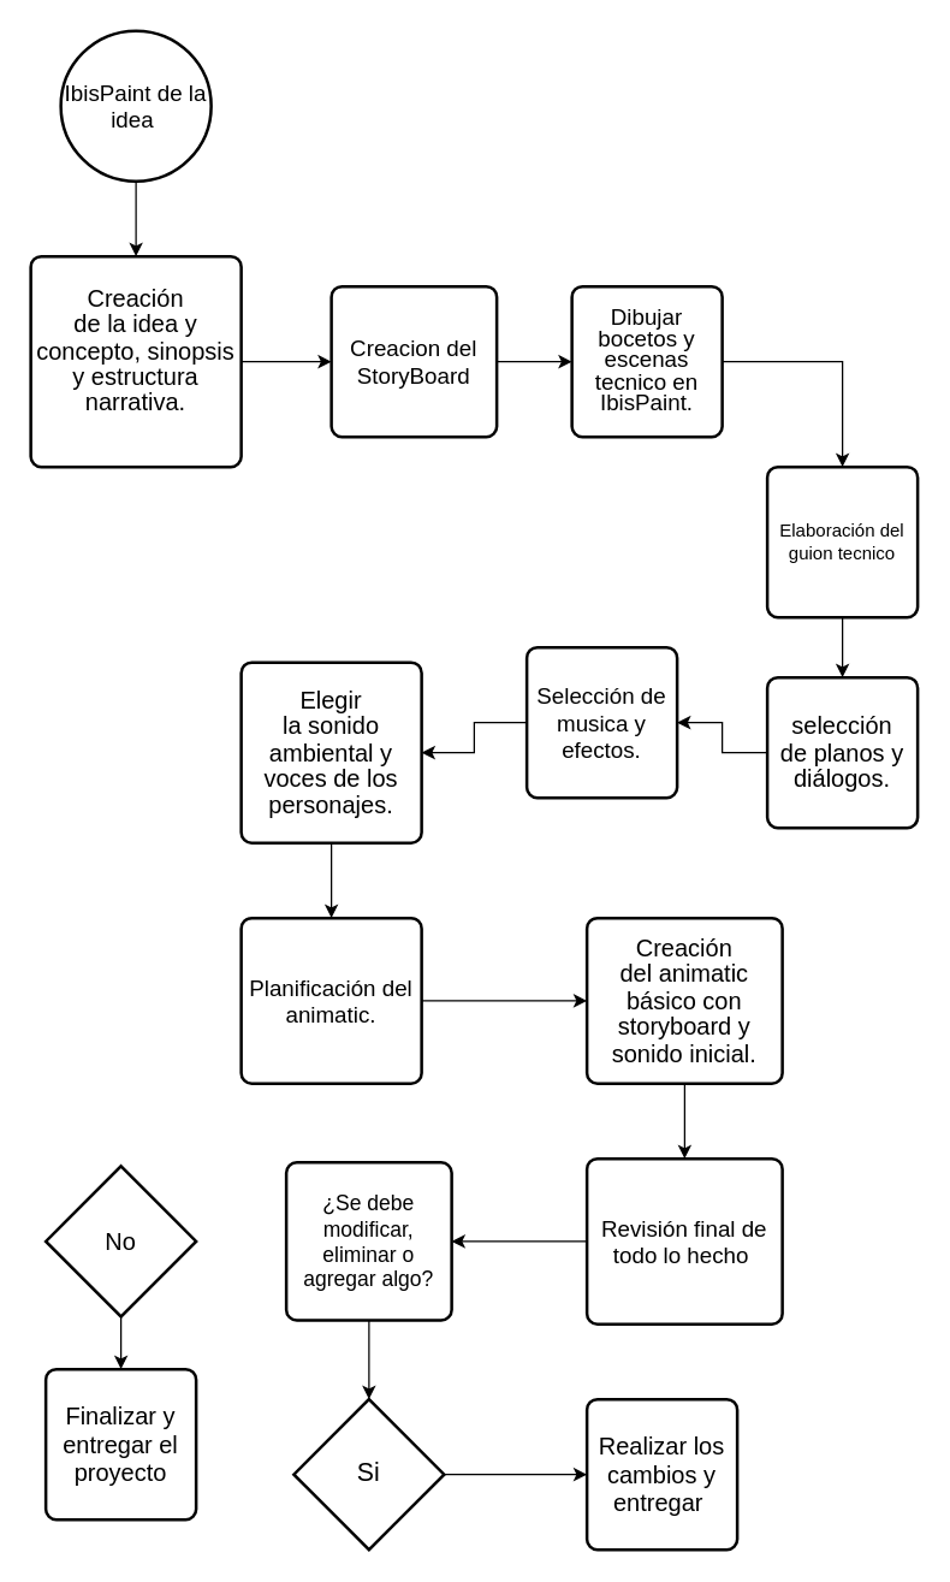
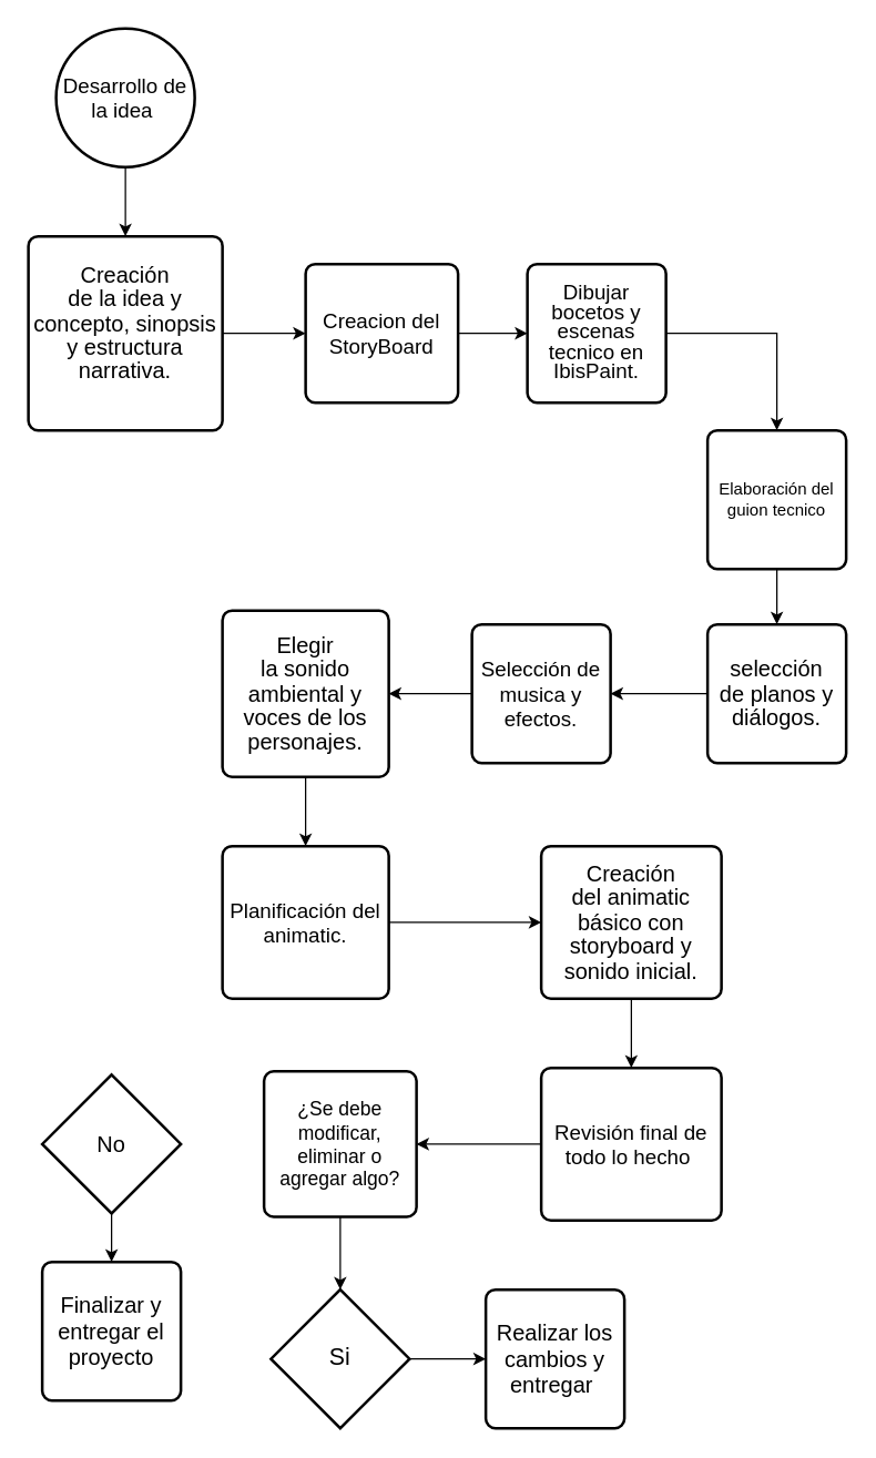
- <mxCell id="3" value="&lt;font style=&quot;font-size: 15px;&quot;&gt;IbisPaint de la idea&amp;nbsp;&lt;/font&gt;" style="strokeWidth=2;html=1;shape=mxgraph.flowchart.start_2;whiteSpace=wrap;" vertex="1" parent="1"><mxGeometry x="40" y="20" width="100" height="100" as="geometry" /></mxCell>
+ <mxCell id="3" value="&lt;font style=&quot;font-size: 15px;&quot;&gt;Desarrollo de la idea&amp;nbsp;&lt;/font&gt;" style="strokeWidth=2;html=1;shape=mxgraph.flowchart.start_2;whiteSpace=wrap;" vertex="1" parent="1"><mxGeometry x="40" y="20" width="100" height="100" as="geometry" /></mxCell>
- <mxCell id="15" value="&lt;font style=&quot;font-size: 15px;&quot;&gt;Selección de musica y efectos.&lt;/font&gt;" style="rounded=1;whiteSpace=wrap;html=1;absoluteArcSize=1;arcSize=14;strokeWidth=2;" vertex="1" parent="1"><mxGeometry x="350" y="430" width="100" height="100" as="geometry" /></mxCell>
+ <mxCell id="15" value="&lt;font style=&quot;font-size: 15px;&quot;&gt;Selección de musica y efectos.&lt;/font&gt;" style="rounded=1;whiteSpace=wrap;html=1;absoluteArcSize=1;arcSize=14;strokeWidth=2;" vertex="1" parent="1"><mxGeometry x="340" y="450" width="100" height="100" as="geometry" /></mxCell>
- <mxCell id="30" value="&lt;font style=&quot;font-size: 16px;&quot;&gt;Realizar los cambios y entregar&amp;nbsp;&lt;/font&gt;" style="rounded=1;whiteSpace=wrap;html=1;absoluteArcSize=1;arcSize=14;strokeWidth=2;" vertex="1" parent="1"><mxGeometry x="390" y="930" width="100" height="100" as="geometry" /></mxCell>
+ <mxCell id="30" value="&lt;font style=&quot;font-size: 16px;&quot;&gt;Realizar los cambios y entregar&amp;nbsp;&lt;/font&gt;" style="rounded=1;whiteSpace=wrap;html=1;absoluteArcSize=1;arcSize=14;strokeWidth=2;" vertex="1" parent="1"><mxGeometry x="350" y="930" width="100" height="100" as="geometry" /></mxCell>
